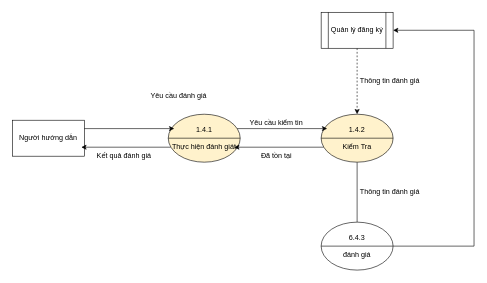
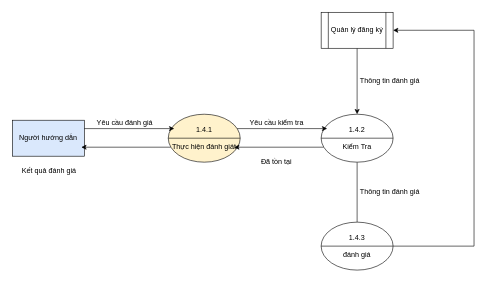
- <mxCell id="19" style="edgeStyle=orthogonalEdgeStyle;rounded=0;orthogonalLoop=1;jettySize=auto;html=1;entryX=0.5;entryY=0;entryDx=0;entryDy=0;dashed=1;" edge="1" parent="1" source="20" target="6"><mxGeometry relative="1" as="geometry" /></mxCell>
+ <mxCell id="19" style="edgeStyle=orthogonalEdgeStyle;rounded=0;orthogonalLoop=1;jettySize=auto;html=1;entryX=0.5;entryY=0;entryDx=0;entryDy=0;" edge="1" parent="1" source="20" target="6"><mxGeometry relative="1" as="geometry" /></mxCell>
- <mxCell id="12" value="Yêu cầu đánh giá" style="text;html=1;resizable=0;points=[];autosize=1;align=left;verticalAlign=top;spacingTop=-4;" vertex="1" parent="1"><mxGeometry x="249" y="149" width="110" height="20" as="geometry" /></mxCell>
+ <mxCell id="12" value="Yêu cầu đánh giá" style="text;html=1;resizable=0;points=[];autosize=1;align=left;verticalAlign=top;spacingTop=-4;" vertex="1" parent="1"><mxGeometry x="159" y="194" width="110" height="20" as="geometry" /></mxCell>
- <mxCell id="16" value="Yêu cầu kiểm tin" style="text;html=1;resizable=0;points=[];autosize=1;align=left;verticalAlign=top;spacingTop=-4;" vertex="1" parent="1"><mxGeometry x="414" y="194" width="110" height="20" as="geometry" /></mxCell>
+ <mxCell id="16" value="Yêu cầu kiểm tra" style="text;html=1;resizable=0;points=[];autosize=1;align=left;verticalAlign=top;spacingTop=-4;" vertex="1" parent="1"><mxGeometry x="414" y="194" width="110" height="20" as="geometry" /></mxCell>
- <mxCell id="2" value="Người hướng dẫn" style="rounded=0;whiteSpace=wrap;html=1;" vertex="1" parent="1"><mxGeometry x="20" y="200" width="120" height="60" as="geometry" /></mxCell>
+ <mxCell id="2" value="Người hướng dẫn" style="rounded=0;whiteSpace=wrap;html=1;fillColor=#dae8fc;" vertex="1" parent="1"><mxGeometry x="20" y="200" width="120" height="60" as="geometry" /></mxCell>
- <mxCell id="6" value="1.4.2&lt;br&gt;&lt;br&gt;Kiểm Tra" style="ellipse;whiteSpace=wrap;html=1;fillColor=#fff2cc;" vertex="1" parent="1"><mxGeometry x="535" y="190" width="120" height="80" as="geometry" /></mxCell>
+ <mxCell id="6" value="1.4.2&lt;br&gt;&lt;br&gt;Kiểm Tra" style="ellipse;whiteSpace=wrap;html=1;" vertex="1" parent="1"><mxGeometry x="535" y="190" width="120" height="80" as="geometry" /></mxCell>
- <mxCell id="13" value="Kết quả đánh giá" style="text;html=1;resizable=0;points=[];autosize=1;align=left;verticalAlign=top;spacingTop=-4;" vertex="1" parent="1"><mxGeometry x="159" y="250" width="110" height="20" as="geometry" /></mxCell>
+ <mxCell id="13" value="Kết quả đánh giá" style="text;html=1;resizable=0;points=[];autosize=1;align=left;verticalAlign=top;spacingTop=-4;" vertex="1" parent="1"><mxGeometry x="34" y="275" width="110" height="20" as="geometry" /></mxCell>
- <mxCell id="17" value="Đã tồn tại" style="text;html=1;resizable=0;points=[];autosize=1;align=left;verticalAlign=top;spacingTop=-4;" vertex="1" parent="1"><mxGeometry x="432.5" y="250" width="70" height="20" as="geometry" /></mxCell>
+ <mxCell id="17" value="Đã tồn tại" style="text;html=1;resizable=0;points=[];autosize=1;align=left;verticalAlign=top;spacingTop=-4;" vertex="1" parent="1"><mxGeometry x="432.5" y="260" width="70" height="20" as="geometry" /></mxCell>
- <mxCell id="8" value="6.4.3&lt;br&gt;&lt;br&gt;đánh giá" style="ellipse;whiteSpace=wrap;html=1;" vertex="1" parent="1"><mxGeometry x="535" y="370" width="120" height="80" as="geometry" /></mxCell>
+ <mxCell id="8" value="1.4.3&lt;br&gt;&lt;br&gt;đánh giá" style="ellipse;whiteSpace=wrap;html=1;" vertex="1" parent="1"><mxGeometry x="535" y="370" width="120" height="80" as="geometry" /></mxCell>
